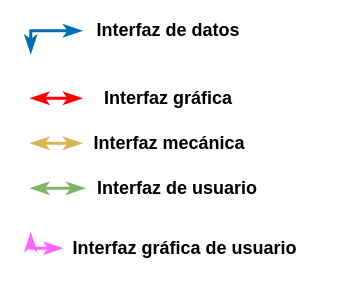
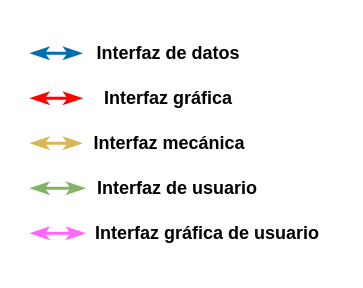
- <mxCell id="3" value="&lt;b&gt;Interfaz de datos&lt;/b&gt;" style="text;html=1;strokeColor=none;fillColor=none;align=center;verticalAlign=middle;whiteSpace=wrap;rounded=0;" vertex="1" parent="1"><mxGeometry x="54" y="5" width="116" height="30" as="geometry" /></mxCell>
+ <mxCell id="3" value="&lt;b&gt;Interfaz de datos&lt;/b&gt;" style="text;html=1;strokeColor=none;fillColor=none;align=center;verticalAlign=middle;whiteSpace=wrap;rounded=0;" vertex="1" parent="1"><mxGeometry x="54" y="20" width="116" height="30" as="geometry" /></mxCell>
- <mxCell id="11" value="&lt;b&gt;Interfaz gráfica de usuario&lt;/b&gt;" style="text;html=1;strokeColor=none;fillColor=none;align=center;verticalAlign=middle;whiteSpace=wrap;rounded=0;" vertex="1" parent="1"><mxGeometry x="41" y="150" width="164" height="30" as="geometry" /></mxCell>
+ <mxCell id="11" value="&lt;b&gt;Interfaz gráfica de usuario&lt;/b&gt;" style="text;html=1;strokeColor=none;fillColor=none;align=center;verticalAlign=middle;whiteSpace=wrap;rounded=0;" vertex="1" parent="1"><mxGeometry x="56" y="140" width="164" height="30" as="geometry" /></mxCell>
